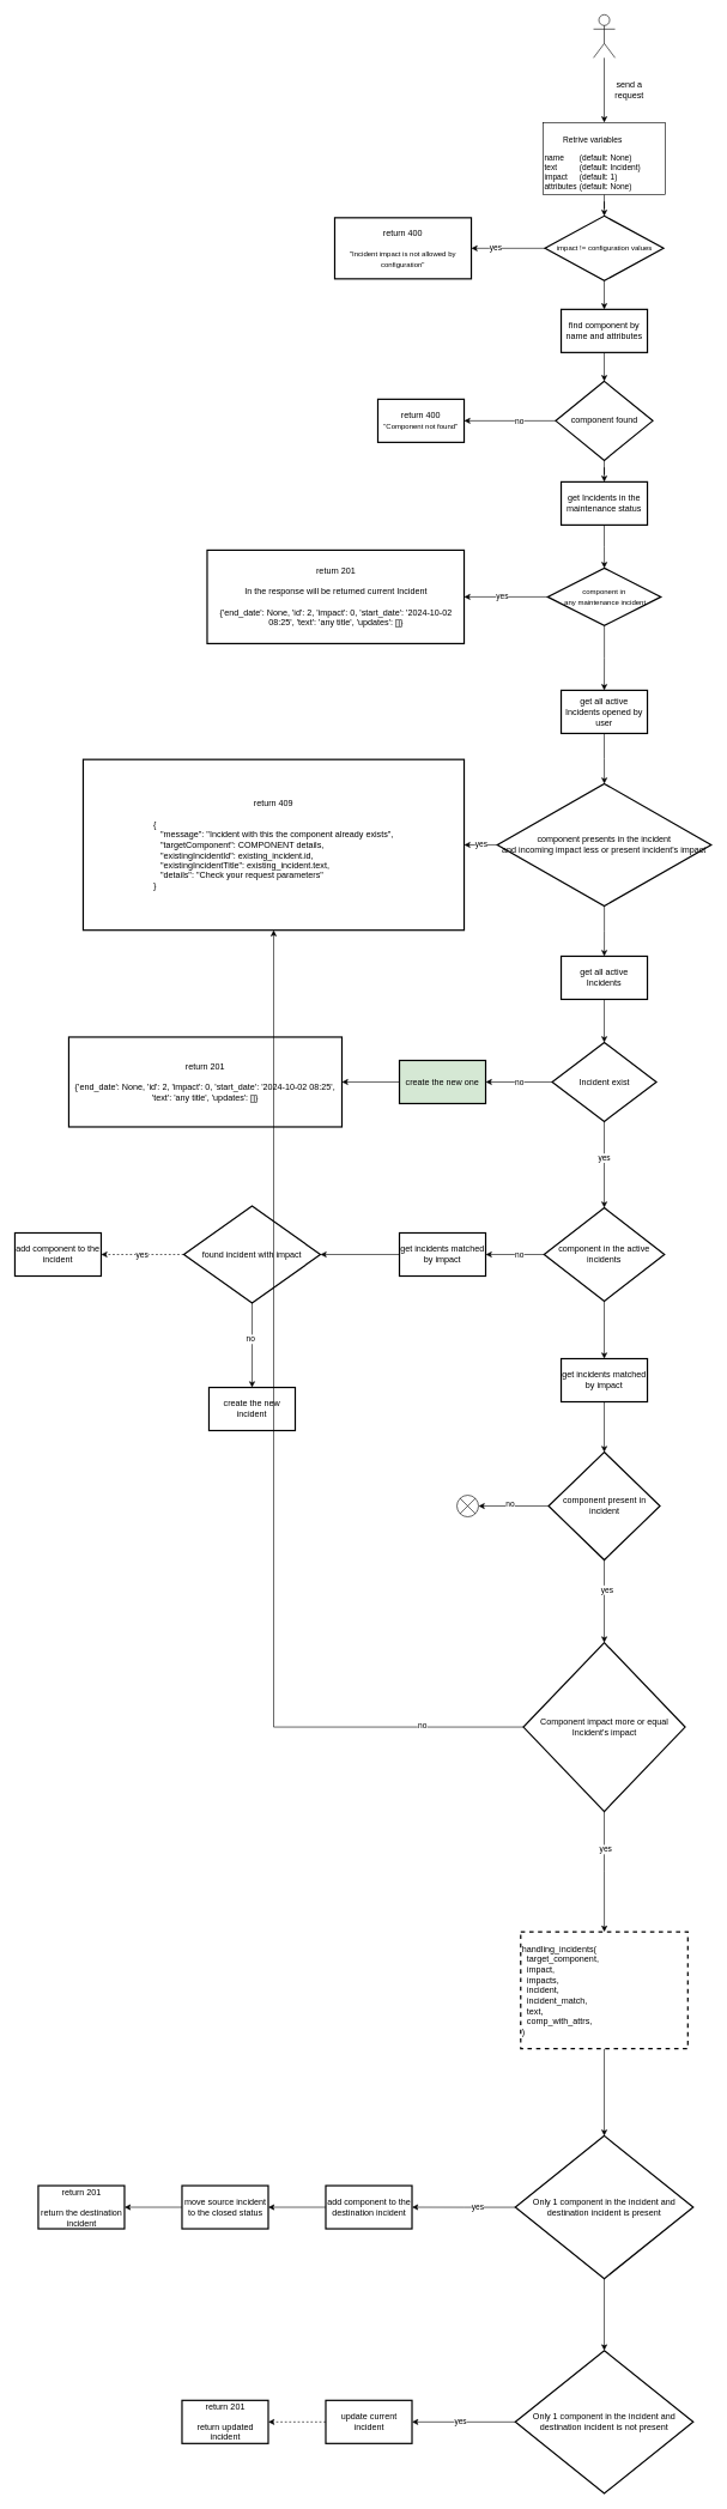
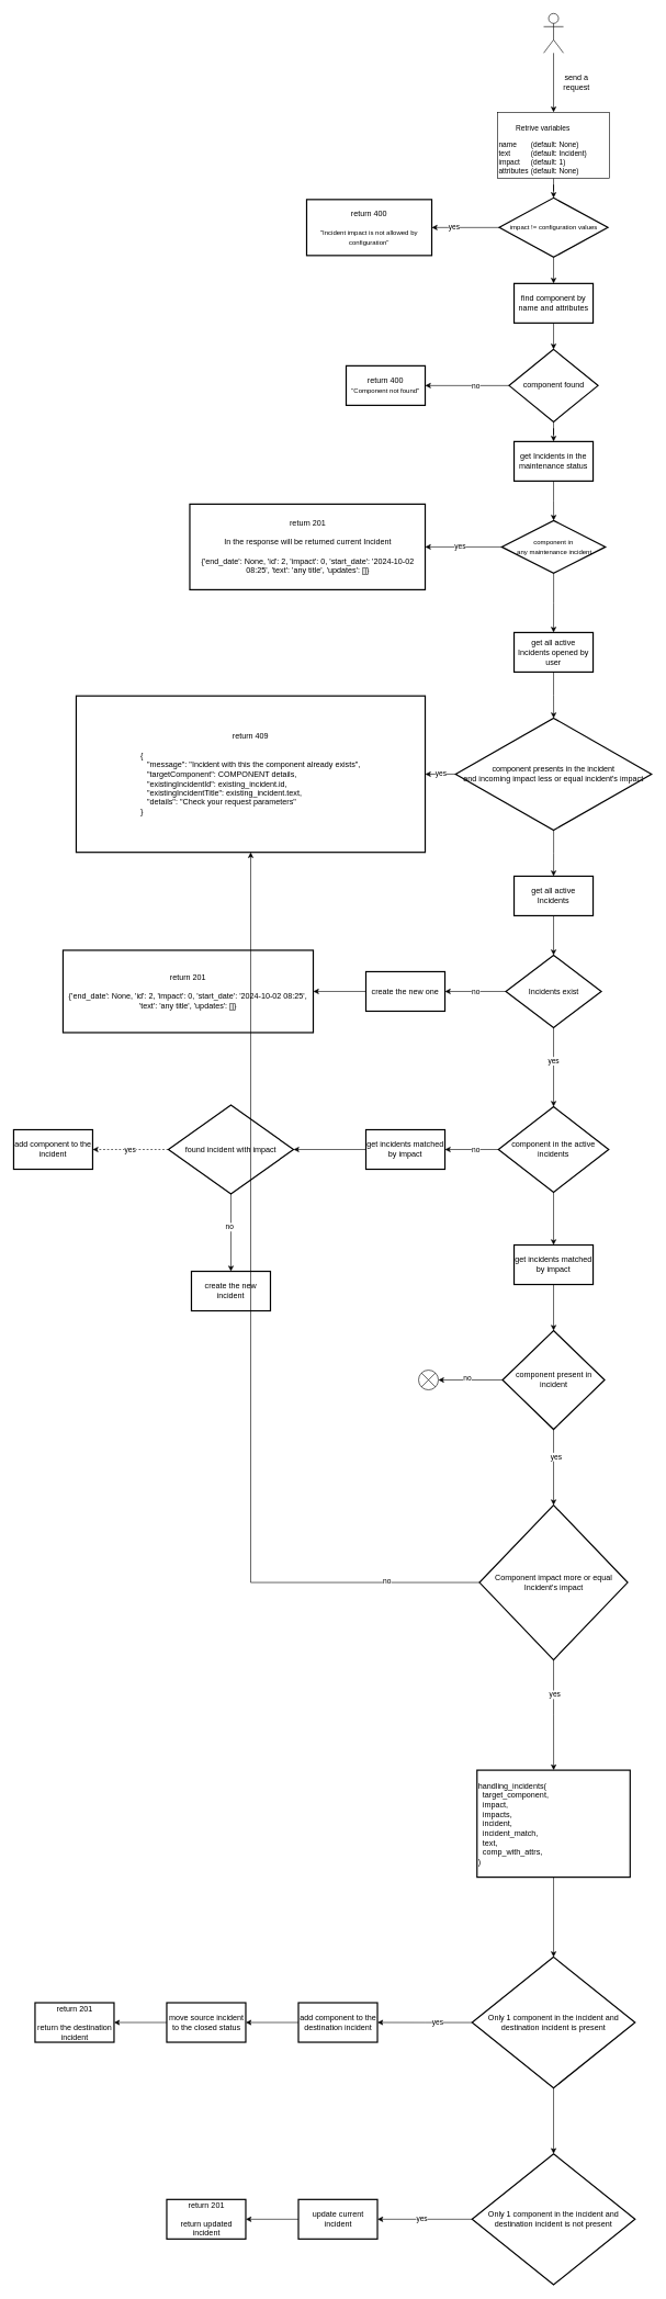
- <mxCell id="31" value="component presents in the incident&lt;div&gt;and incoming impact less or present incident's impact&lt;/div&gt;" style="rhombus;whiteSpace=wrap;html=1;strokeWidth=2;" parent="1" vertex="1"><mxGeometry x="691.25" y="1090" width="297.5" height="170" as="geometry" /></mxCell>
+ <mxCell id="31" value="component presents in the incident&lt;div&gt;and incoming impact less or equal incident's impact&lt;/div&gt;" style="rhombus;whiteSpace=wrap;html=1;strokeWidth=2;" parent="1" vertex="1"><mxGeometry x="691.25" y="1090" width="297.5" height="170" as="geometry" /></mxCell>
- <mxCell id="40" value="create the new one" style="whiteSpace=wrap;html=1;strokeWidth=2;fillColor=#d5e8d4;" parent="1" vertex="1"><mxGeometry x="555" y="1475" width="120" height="60" as="geometry" /></mxCell>
+ <mxCell id="40" value="create the new one" style="whiteSpace=wrap;html=1;strokeWidth=2;" parent="1" vertex="1"><mxGeometry x="555" y="1475" width="120" height="60" as="geometry" /></mxCell>
- <mxCell id="38" value="Incident exist" style="rhombus;whiteSpace=wrap;html=1;strokeWidth=2;" parent="1" vertex="1"><mxGeometry x="767.5" y="1450" width="145" height="110" as="geometry" /></mxCell>
+ <mxCell id="38" value="Incidents exist" style="rhombus;whiteSpace=wrap;html=1;strokeWidth=2;" parent="1" vertex="1"><mxGeometry x="767.5" y="1450" width="145" height="110" as="geometry" /></mxCell>
- <mxCell id="69" value="&lt;div&gt;handling_incidents(&lt;/div&gt;&lt;div&gt;&amp;nbsp; target_component,&lt;/div&gt;&lt;div&gt;&amp;nbsp; impact,&lt;/div&gt;&lt;div&gt;&amp;nbsp; impacts,&lt;/div&gt;&lt;div&gt;&amp;nbsp; incident,&lt;/div&gt;&lt;div&gt;&amp;nbsp; incident_match,&lt;/div&gt;&lt;div&gt;&amp;nbsp; text,&lt;/div&gt;&lt;div&gt;&lt;span style=&quot;background-color: initial;&quot;&gt;&amp;nbsp; comp_with_attrs,&lt;/span&gt;&lt;/div&gt;&lt;div&gt;)&lt;/div&gt;" style="whiteSpace=wrap;html=1;strokeWidth=2;align=left;dashed=1;" parent="1" vertex="1"><mxGeometry x="723.75" y="2687.5" width="232.5" height="162.5" as="geometry" /></mxCell>
+ <mxCell id="69" value="&lt;div&gt;handling_incidents(&lt;/div&gt;&lt;div&gt;&amp;nbsp; target_component,&lt;/div&gt;&lt;div&gt;&amp;nbsp; impact,&lt;/div&gt;&lt;div&gt;&amp;nbsp; impacts,&lt;/div&gt;&lt;div&gt;&amp;nbsp; incident,&lt;/div&gt;&lt;div&gt;&amp;nbsp; incident_match,&lt;/div&gt;&lt;div&gt;&amp;nbsp; text,&lt;/div&gt;&lt;div&gt;&lt;span style=&quot;background-color: initial;&quot;&gt;&amp;nbsp; comp_with_attrs,&lt;/span&gt;&lt;/div&gt;&lt;div&gt;)&lt;/div&gt;" style="whiteSpace=wrap;html=1;strokeWidth=2;align=left;" parent="1" vertex="1"><mxGeometry x="723.75" y="2687.5" width="232.5" height="162.5" as="geometry" /></mxCell>
- <mxCell id="82" value="" style="edgeStyle=orthogonalEdgeStyle;rounded=0;orthogonalLoop=1;jettySize=auto;html=1;dashed=1;" edge="1" parent="1" source="83" target="84"><mxGeometry relative="1" as="geometry" /></mxCell>
+ <mxCell id="82" value="" style="edgeStyle=orthogonalEdgeStyle;rounded=0;orthogonalLoop=1;jettySize=auto;html=1;" edge="1" parent="1" source="83" target="84"><mxGeometry relative="1" as="geometry" /></mxCell>
